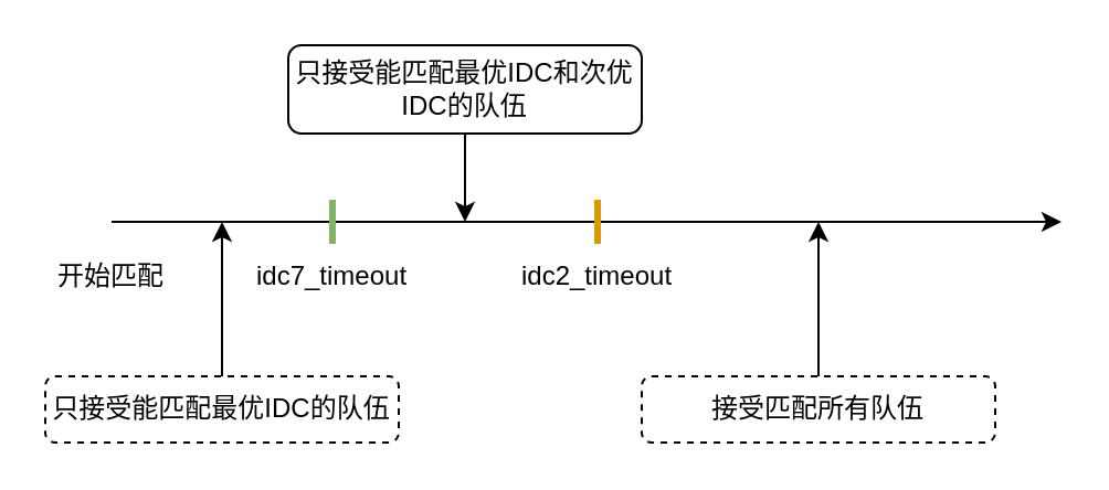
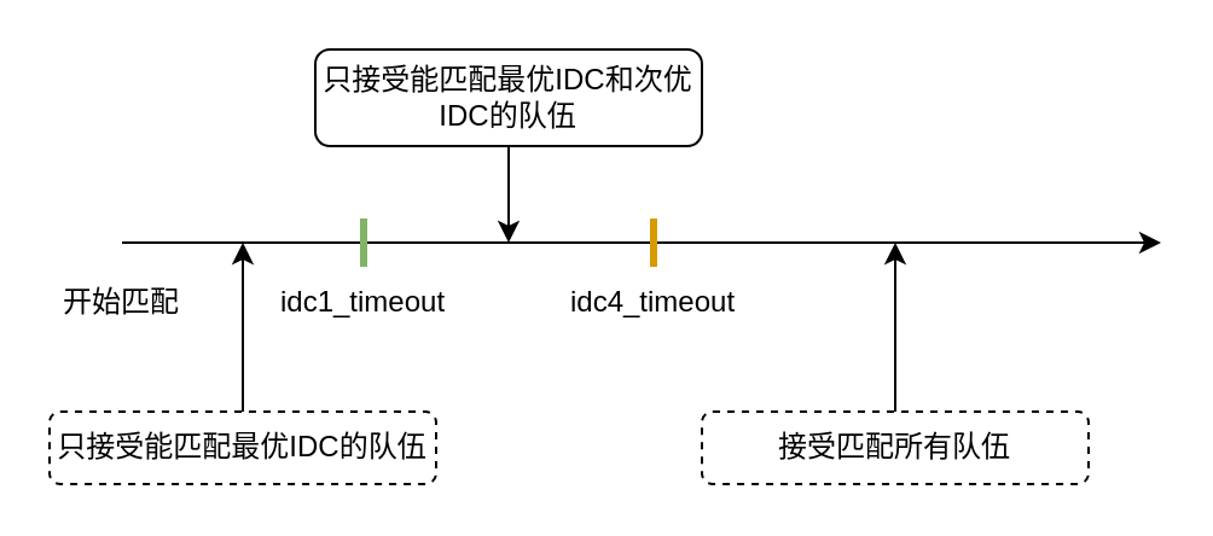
- <mxCell id="6" value="idc7_timeout" style="text;html=1;align=center;verticalAlign=middle;whiteSpace=wrap;rounded=0;" vertex="1" parent="1"><mxGeometry x="120" y="110" width="60" height="30" as="geometry" /></mxCell>
+ <mxCell id="6" value="idc1_timeout" style="text;html=1;align=center;verticalAlign=middle;whiteSpace=wrap;rounded=0;" vertex="1" parent="1"><mxGeometry x="120" y="110" width="60" height="30" as="geometry" /></mxCell>
- <mxCell id="7" value="idc2_timeout" style="text;html=1;align=center;verticalAlign=middle;whiteSpace=wrap;rounded=0;" vertex="1" parent="1"><mxGeometry x="240" y="110" width="60" height="30" as="geometry" /></mxCell>
+ <mxCell id="7" value="idc4_timeout" style="text;html=1;align=center;verticalAlign=middle;whiteSpace=wrap;rounded=0;" vertex="1" parent="1"><mxGeometry x="240" y="110" width="60" height="30" as="geometry" /></mxCell>
